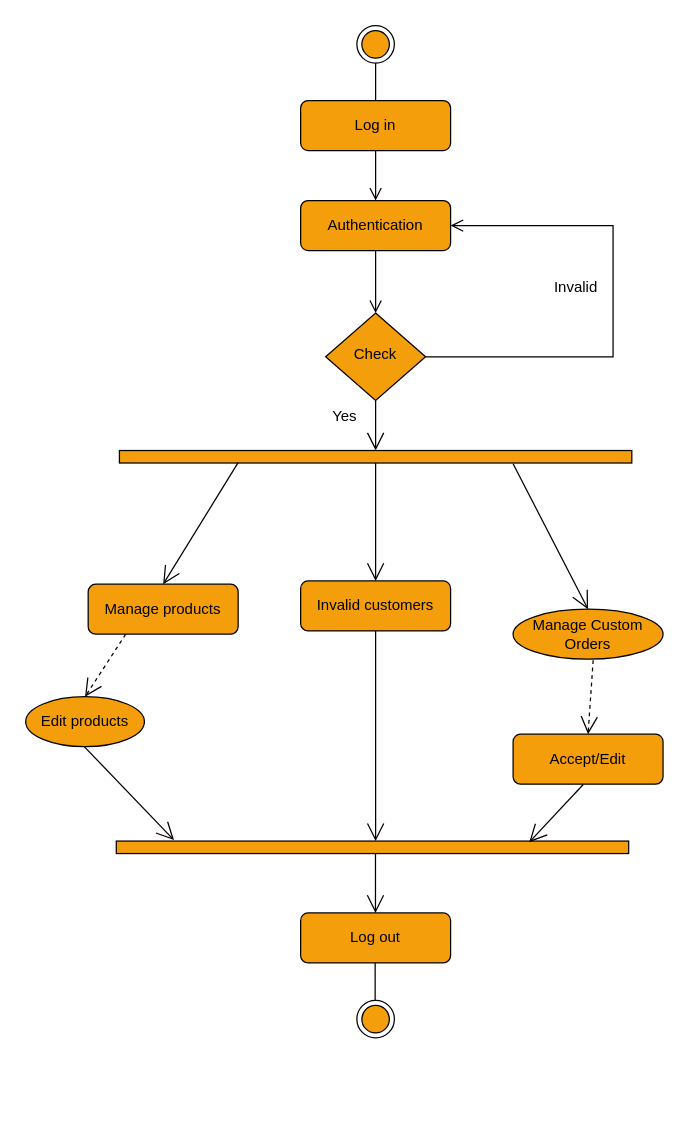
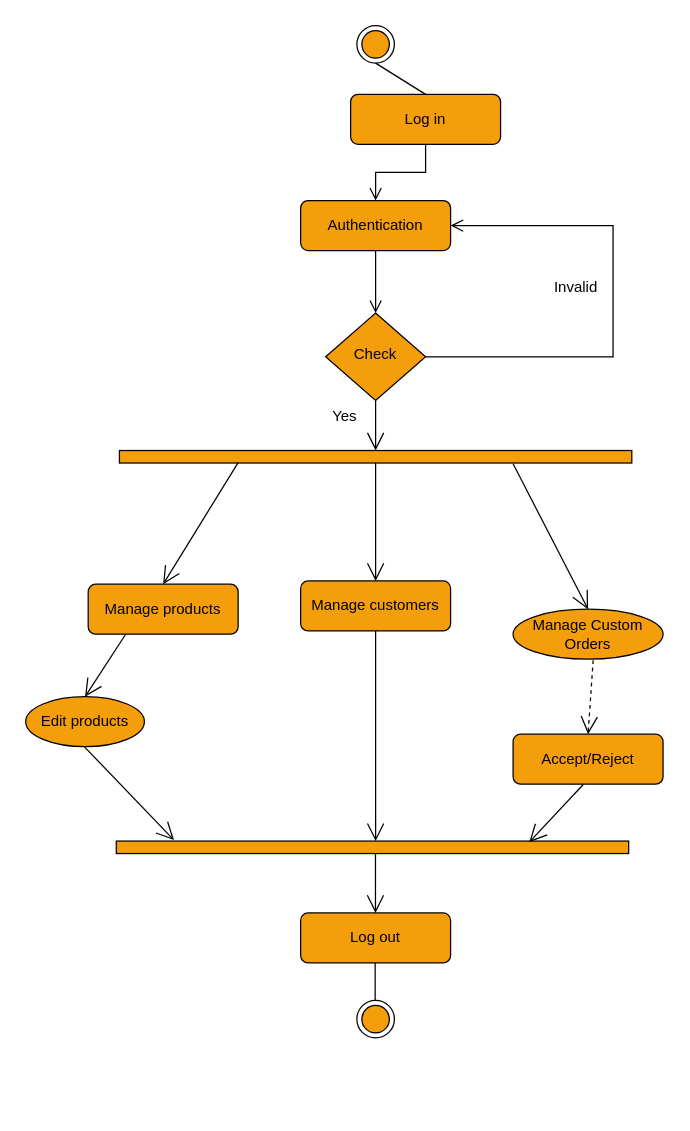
- <mxCell id="3" value="&lt;font style=&quot;color: light-dark(rgb(0, 0, 0), rgb(0, 0, 0));&quot;&gt;Log in&lt;/font&gt;" style="rounded=1;whiteSpace=wrap;html=1;fontSize=12;glass=0;strokeWidth=1;shadow=0;fillColor=light-dark(#F59E0B,#F59E0B);strokeColor=light-dark(#000000,#000000);" vertex="1" parent="1"><mxGeometry x="240" y="80" width="120" height="40" as="geometry" /></mxCell>
+ <mxCell id="3" value="&lt;font style=&quot;color: light-dark(rgb(0, 0, 0), rgb(0, 0, 0));&quot;&gt;Log in&lt;/font&gt;" style="rounded=1;whiteSpace=wrap;html=1;fontSize=12;glass=0;strokeWidth=1;shadow=0;fillColor=light-dark(#F59E0B,#F59E0B);strokeColor=light-dark(#000000,#000000);" vertex="1" parent="1"><mxGeometry x="280" y="75" width="120" height="40" as="geometry" /></mxCell>
- <mxCell id="26" value="&lt;font style=&quot;color: light-dark(rgb(0, 0, 0), rgb(0, 0, 0));&quot;&gt;Invalid customers&lt;/font&gt;" style="rounded=1;whiteSpace=wrap;html=1;fontSize=12;glass=0;strokeWidth=1;shadow=0;fillColor=light-dark(#F59E0B,#F59E0B);strokeColor=light-dark(#000000,#000000);" vertex="1" parent="1"><mxGeometry x="240" y="464.34" width="120" height="40" as="geometry" /></mxCell>
+ <mxCell id="26" value="&lt;font style=&quot;color: light-dark(rgb(0, 0, 0), rgb(0, 0, 0));&quot;&gt;Manage customers&lt;/font&gt;" style="rounded=1;whiteSpace=wrap;html=1;fontSize=12;glass=0;strokeWidth=1;shadow=0;fillColor=light-dark(#F59E0B,#F59E0B);strokeColor=light-dark(#000000,#000000);" vertex="1" parent="1"><mxGeometry x="240" y="464.34" width="120" height="40" as="geometry" /></mxCell>
- <mxCell id="15" value="" style="endArrow=open;endFill=1;endSize=12;html=1;rounded=0;strokeColor=light-dark(#000000,#000000);exitX=0.25;exitY=1;exitDx=0;exitDy=0;entryX=0.5;entryY=0;entryDx=0;entryDy=0;dashed=1;" edge="1" parent="1" source="13" target="16"><mxGeometry width="160" relative="1" as="geometry"><mxPoint x="125" y="507" as="sourcePoint" /><mxPoint x="155" y="567" as="targetPoint" /></mxGeometry></mxCell>
+ <mxCell id="15" value="" style="endArrow=open;endFill=1;endSize=12;html=1;rounded=0;strokeColor=light-dark(#000000,#000000);exitX=0.25;exitY=1;exitDx=0;exitDy=0;entryX=0.5;entryY=0;entryDx=0;entryDy=0;" edge="1" parent="1" source="13" target="16"><mxGeometry width="160" relative="1" as="geometry"><mxPoint x="125" y="507" as="sourcePoint" /><mxPoint x="155" y="567" as="targetPoint" /></mxGeometry></mxCell>
- <mxCell id="29" value="&lt;font style=&quot;color: light-dark(rgb(0, 0, 0), rgb(0, 0, 0));&quot;&gt;Accept/Edit&lt;/font&gt;" style="rounded=1;whiteSpace=wrap;html=1;fontSize=12;glass=0;strokeWidth=1;shadow=0;fillColor=light-dark(#F59E0B,#F59E0B);strokeColor=light-dark(#000000,#000000);" vertex="1" parent="1"><mxGeometry x="410" y="587" width="120" height="40" as="geometry" /></mxCell>
+ <mxCell id="29" value="&lt;font style=&quot;color: light-dark(rgb(0, 0, 0), rgb(0, 0, 0));&quot;&gt;Accept/Reject&lt;/font&gt;" style="rounded=1;whiteSpace=wrap;html=1;fontSize=12;glass=0;strokeWidth=1;shadow=0;fillColor=light-dark(#F59E0B,#F59E0B);strokeColor=light-dark(#000000,#000000);" vertex="1" parent="1"><mxGeometry x="410" y="587" width="120" height="40" as="geometry" /></mxCell>
